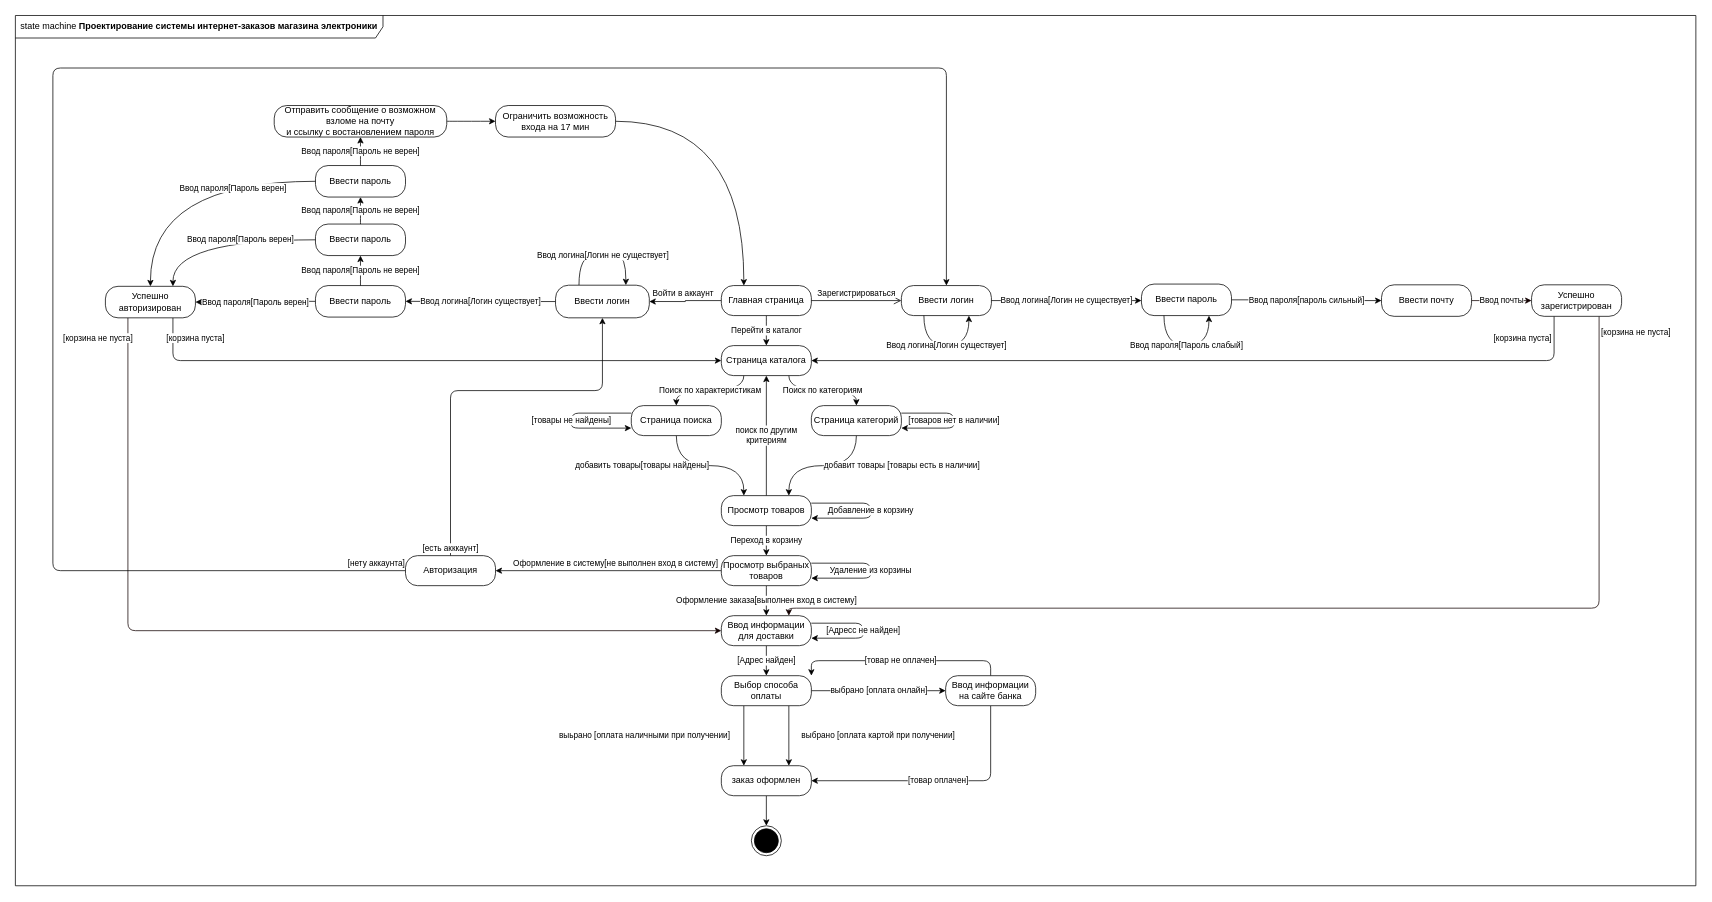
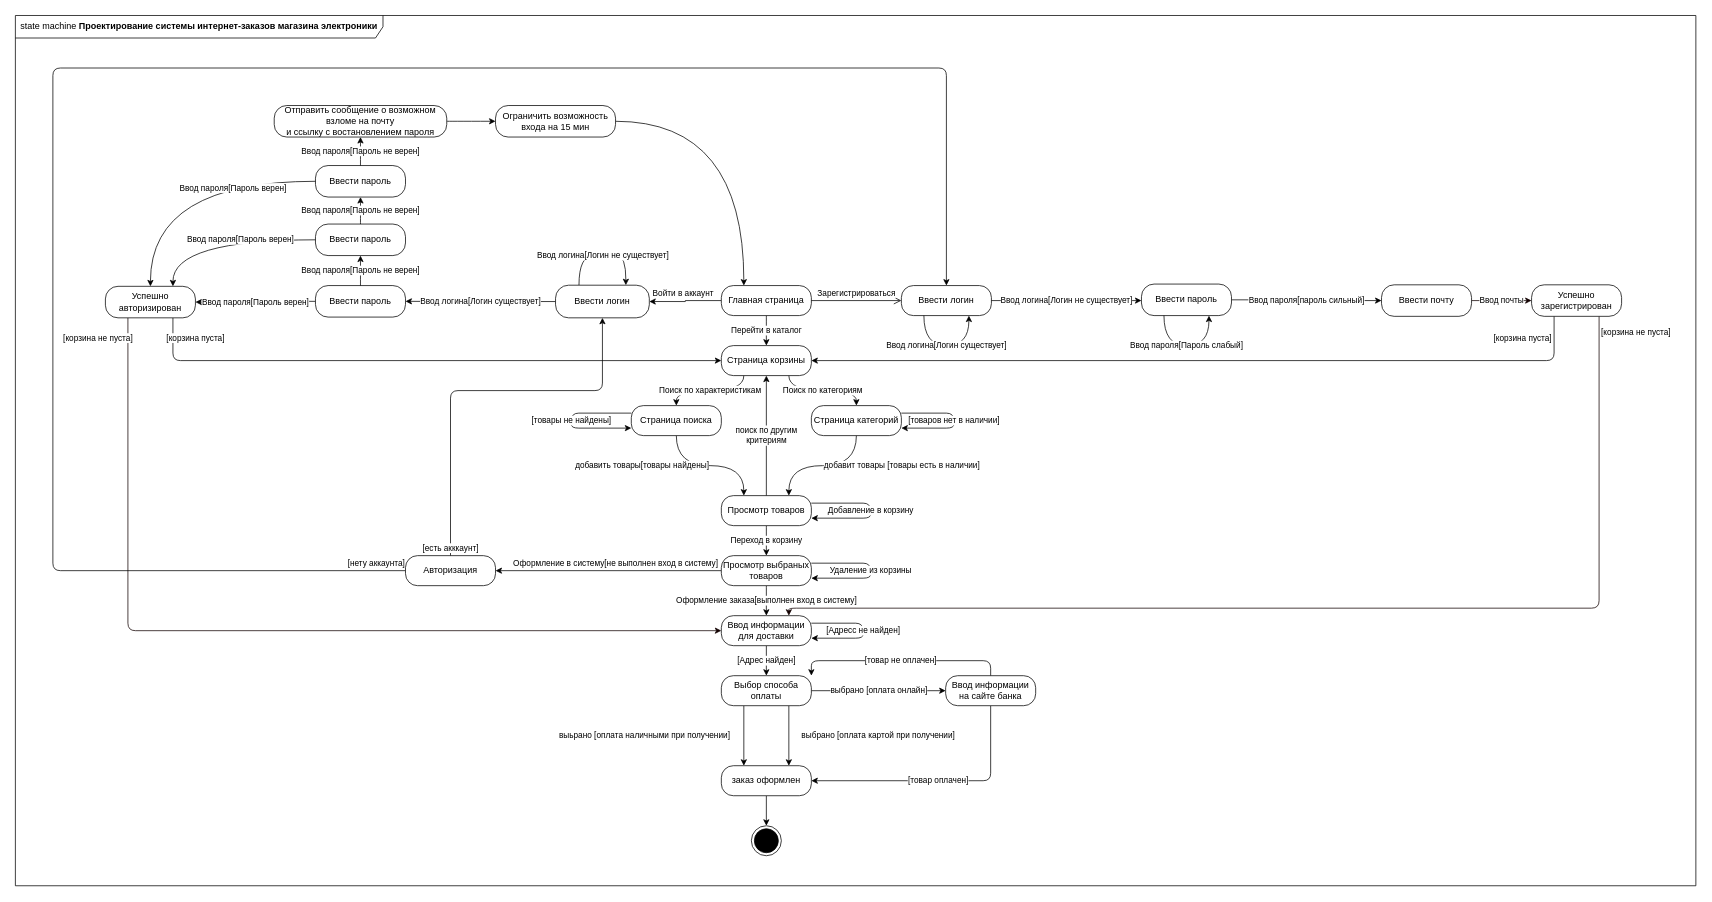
- <mxCell id="35" value="Ограничить возможность входа на 17 мин" style="rounded=1;whiteSpace=wrap;html=1;arcSize=40;" parent="1" vertex="1"><mxGeometry x="660" y="140" width="160" height="42" as="geometry" /></mxCell>
+ <mxCell id="35" value="Ограничить возможность входа на 15 мин" style="rounded=1;whiteSpace=wrap;html=1;arcSize=40;" parent="1" vertex="1"><mxGeometry x="660" y="140" width="160" height="42" as="geometry" /></mxCell>
- <mxCell id="39" value="Страница каталога" style="rounded=1;whiteSpace=wrap;html=1;arcSize=40;" parent="1" vertex="1"><mxGeometry x="961" y="460" width="120" height="40" as="geometry" /></mxCell>
+ <mxCell id="39" value="Страница корзины" style="rounded=1;whiteSpace=wrap;html=1;arcSize=40;" parent="1" vertex="1"><mxGeometry x="961" y="460" width="120" height="40" as="geometry" /></mxCell>
